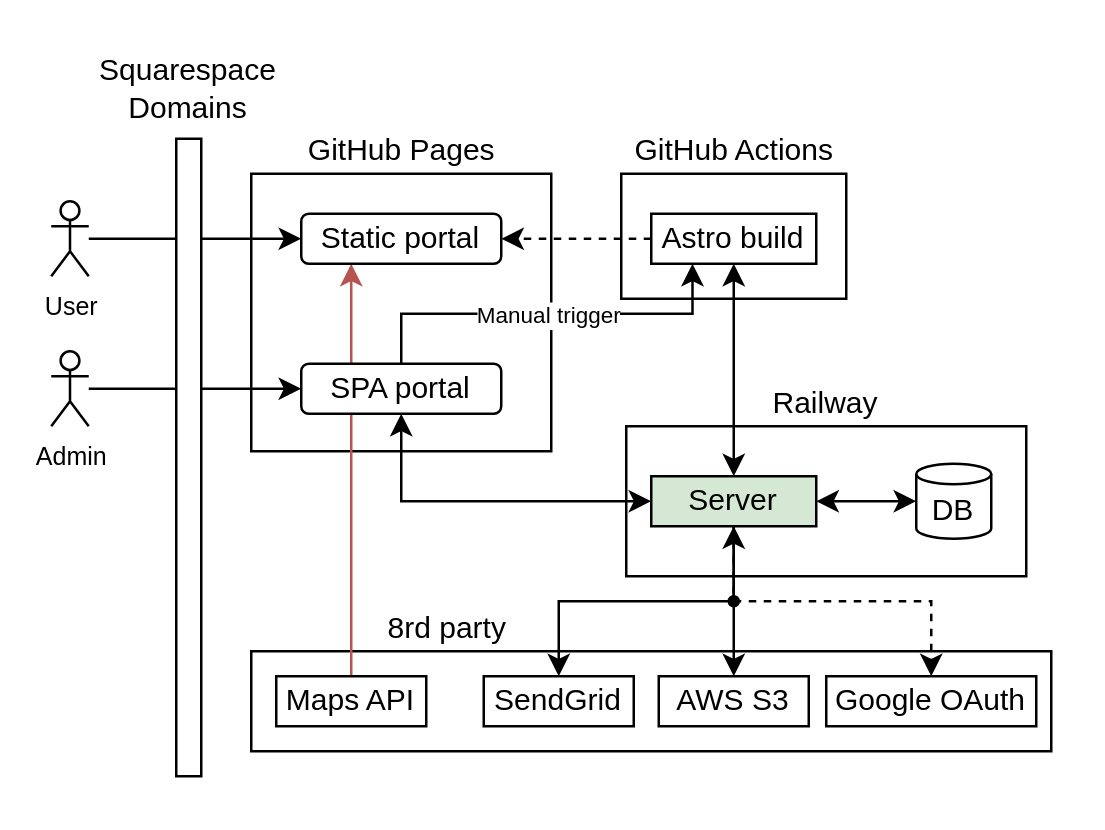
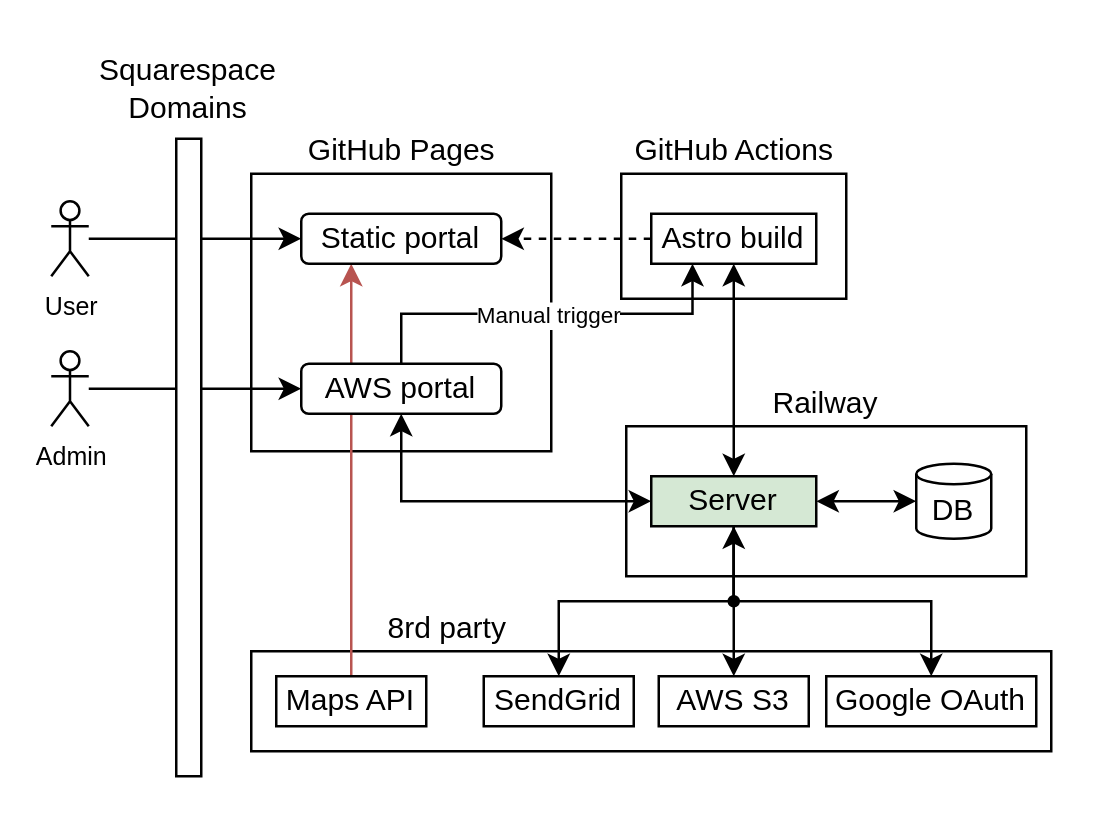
- <mxCell id="17" value="SPA portal" style="rounded=1;whiteSpace=wrap;html=1;" vertex="1" parent="1"><mxGeometry x="120" y="145" width="80" height="20" as="geometry" /></mxCell>
+ <mxCell id="17" value="AWS portal" style="rounded=1;whiteSpace=wrap;html=1;" vertex="1" parent="1"><mxGeometry x="120" y="145" width="80" height="20" as="geometry" /></mxCell>
- <mxCell id="25" style="edgeStyle=orthogonalEdgeStyle;rounded=0;orthogonalLoop=1;jettySize=auto;html=1;exitX=0.5;exitY=1;exitDx=0;exitDy=0;entryX=0.5;entryY=0;entryDx=0;entryDy=0;dashed=1;" edge="1" parent="1" source="26" target="35"><mxGeometry relative="1" as="geometry" /></mxCell>
+ <mxCell id="25" style="edgeStyle=orthogonalEdgeStyle;rounded=0;orthogonalLoop=1;jettySize=auto;html=1;exitX=0.5;exitY=1;exitDx=0;exitDy=0;entryX=0.5;entryY=0;entryDx=0;entryDy=0;" edge="1" parent="1" source="26" target="35"><mxGeometry relative="1" as="geometry" /></mxCell>
